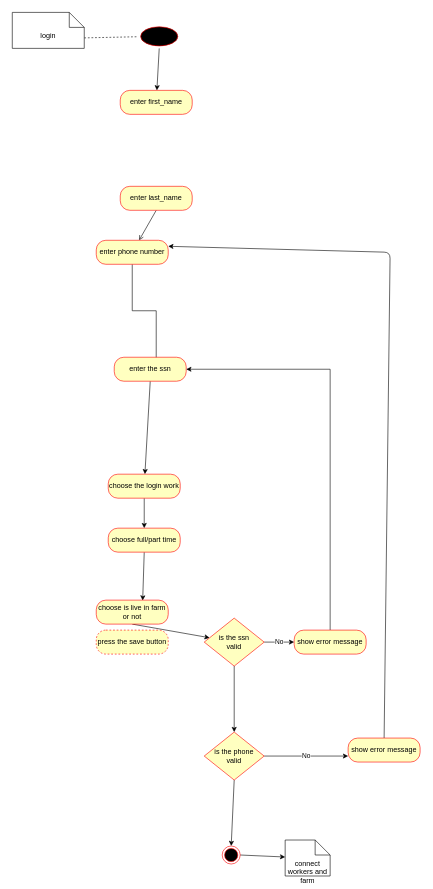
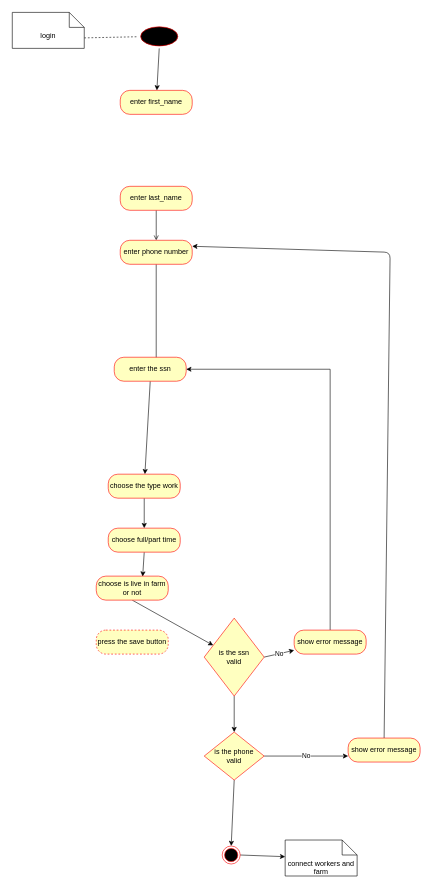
- <mxCell id="8" value="enter phone number" style="rounded=1;whiteSpace=wrap;html=1;arcSize=40;fontColor=#000000;fillColor=#ffffc0;strokeColor=#ff0000;" parent="1" vertex="1"><mxGeometry x="160" y="400" width="120" height="40" as="geometry" /></mxCell>
+ <mxCell id="8" value="enter phone number" style="rounded=1;whiteSpace=wrap;html=1;arcSize=40;fontColor=#000000;fillColor=#ffffc0;strokeColor=#ff0000;" parent="1" vertex="1"><mxGeometry x="200" y="400" width="120" height="40" as="geometry" /></mxCell>
- <mxCell id="12" value="choose the login work" style="rounded=1;whiteSpace=wrap;html=1;arcSize=40;fontColor=#000000;fillColor=#ffffc0;strokeColor=#ff0000;" parent="1" vertex="1"><mxGeometry x="180" y="790" width="120" height="40" as="geometry" /></mxCell>
+ <mxCell id="12" value="choose the type work" style="rounded=1;whiteSpace=wrap;html=1;arcSize=40;fontColor=#000000;fillColor=#ffffc0;strokeColor=#ff0000;" parent="1" vertex="1"><mxGeometry x="180" y="790" width="120" height="40" as="geometry" /></mxCell>
- <mxCell id="16" value="choose is live in farm or not" style="rounded=1;whiteSpace=wrap;html=1;arcSize=40;fontColor=#000000;fillColor=#ffffc0;strokeColor=#ff0000;" parent="1" vertex="1"><mxGeometry x="160" y="1000" width="120" height="40" as="geometry" /></mxCell>
+ <mxCell id="16" value="choose is live in farm or not" style="rounded=1;whiteSpace=wrap;html=1;arcSize=40;fontColor=#000000;fillColor=#ffffc0;strokeColor=#ff0000;" parent="1" vertex="1"><mxGeometry x="160" y="960" width="120" height="40" as="geometry" /></mxCell>
- <mxCell id="24" value="is the ssn&lt;br&gt;valid" style="rhombus;whiteSpace=wrap;html=1;fillColor=#ffffc0;strokeColor=#ff0000;" parent="1" vertex="1"><mxGeometry x="340" y="1030" width="100" height="80" as="geometry" /></mxCell>
+ <mxCell id="24" value="is the ssn&lt;br&gt;valid" style="rhombus;whiteSpace=wrap;html=1;fillColor=#ffffc0;strokeColor=#ff0000;" parent="1" vertex="1"><mxGeometry x="340" y="1030" width="100" height="130" as="geometry" /></mxCell>
- <mxCell id="22" value="connect workers and farm" style="shape=note2;boundedLbl=1;whiteSpace=wrap;html=1;size=25;verticalAlign=top;align=center;" parent="1" vertex="1"><mxGeometry x="475" y="1400" width="75" height="60" as="geometry" /></mxCell>
+ <mxCell id="22" value="connect workers and farm" style="shape=note2;boundedLbl=1;whiteSpace=wrap;html=1;size=25;verticalAlign=top;align=center;" parent="1" vertex="1"><mxGeometry x="475" y="1400" width="120" height="60" as="geometry" /></mxCell>
